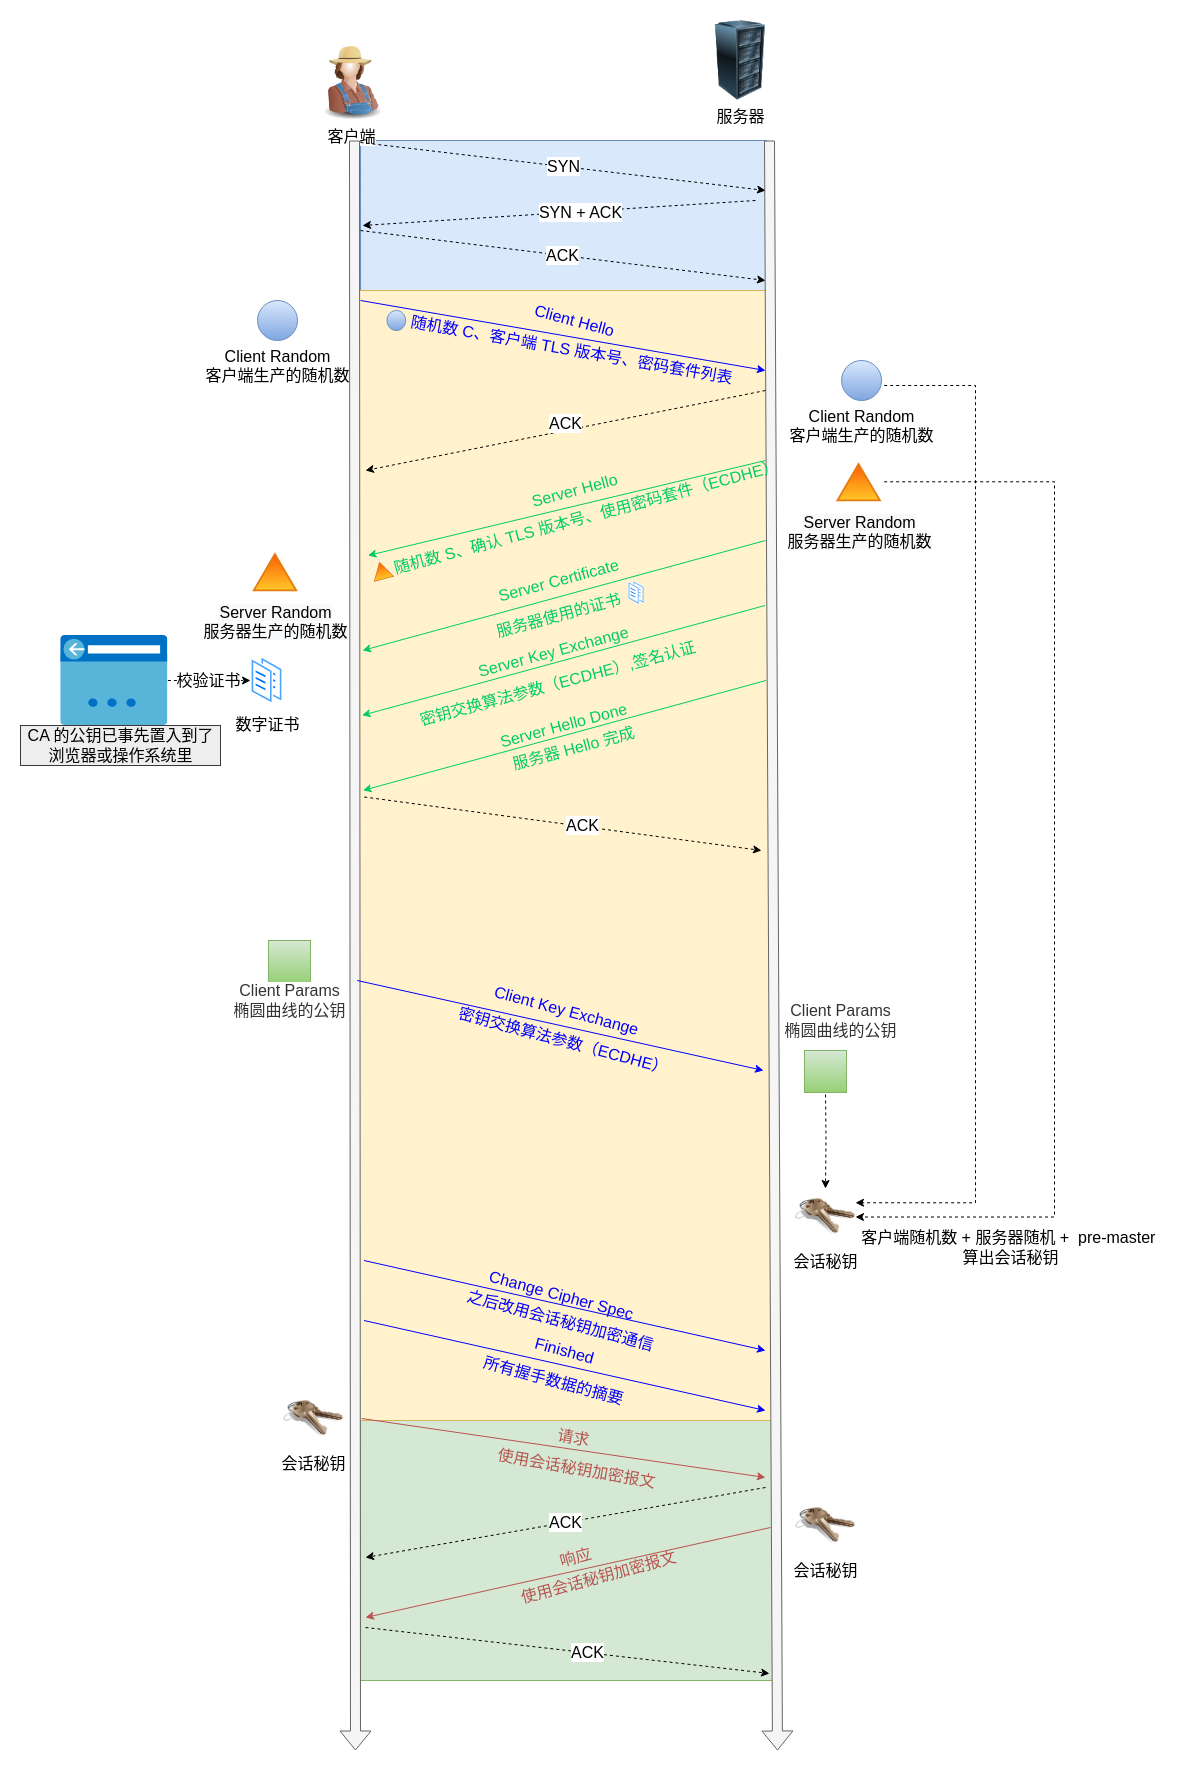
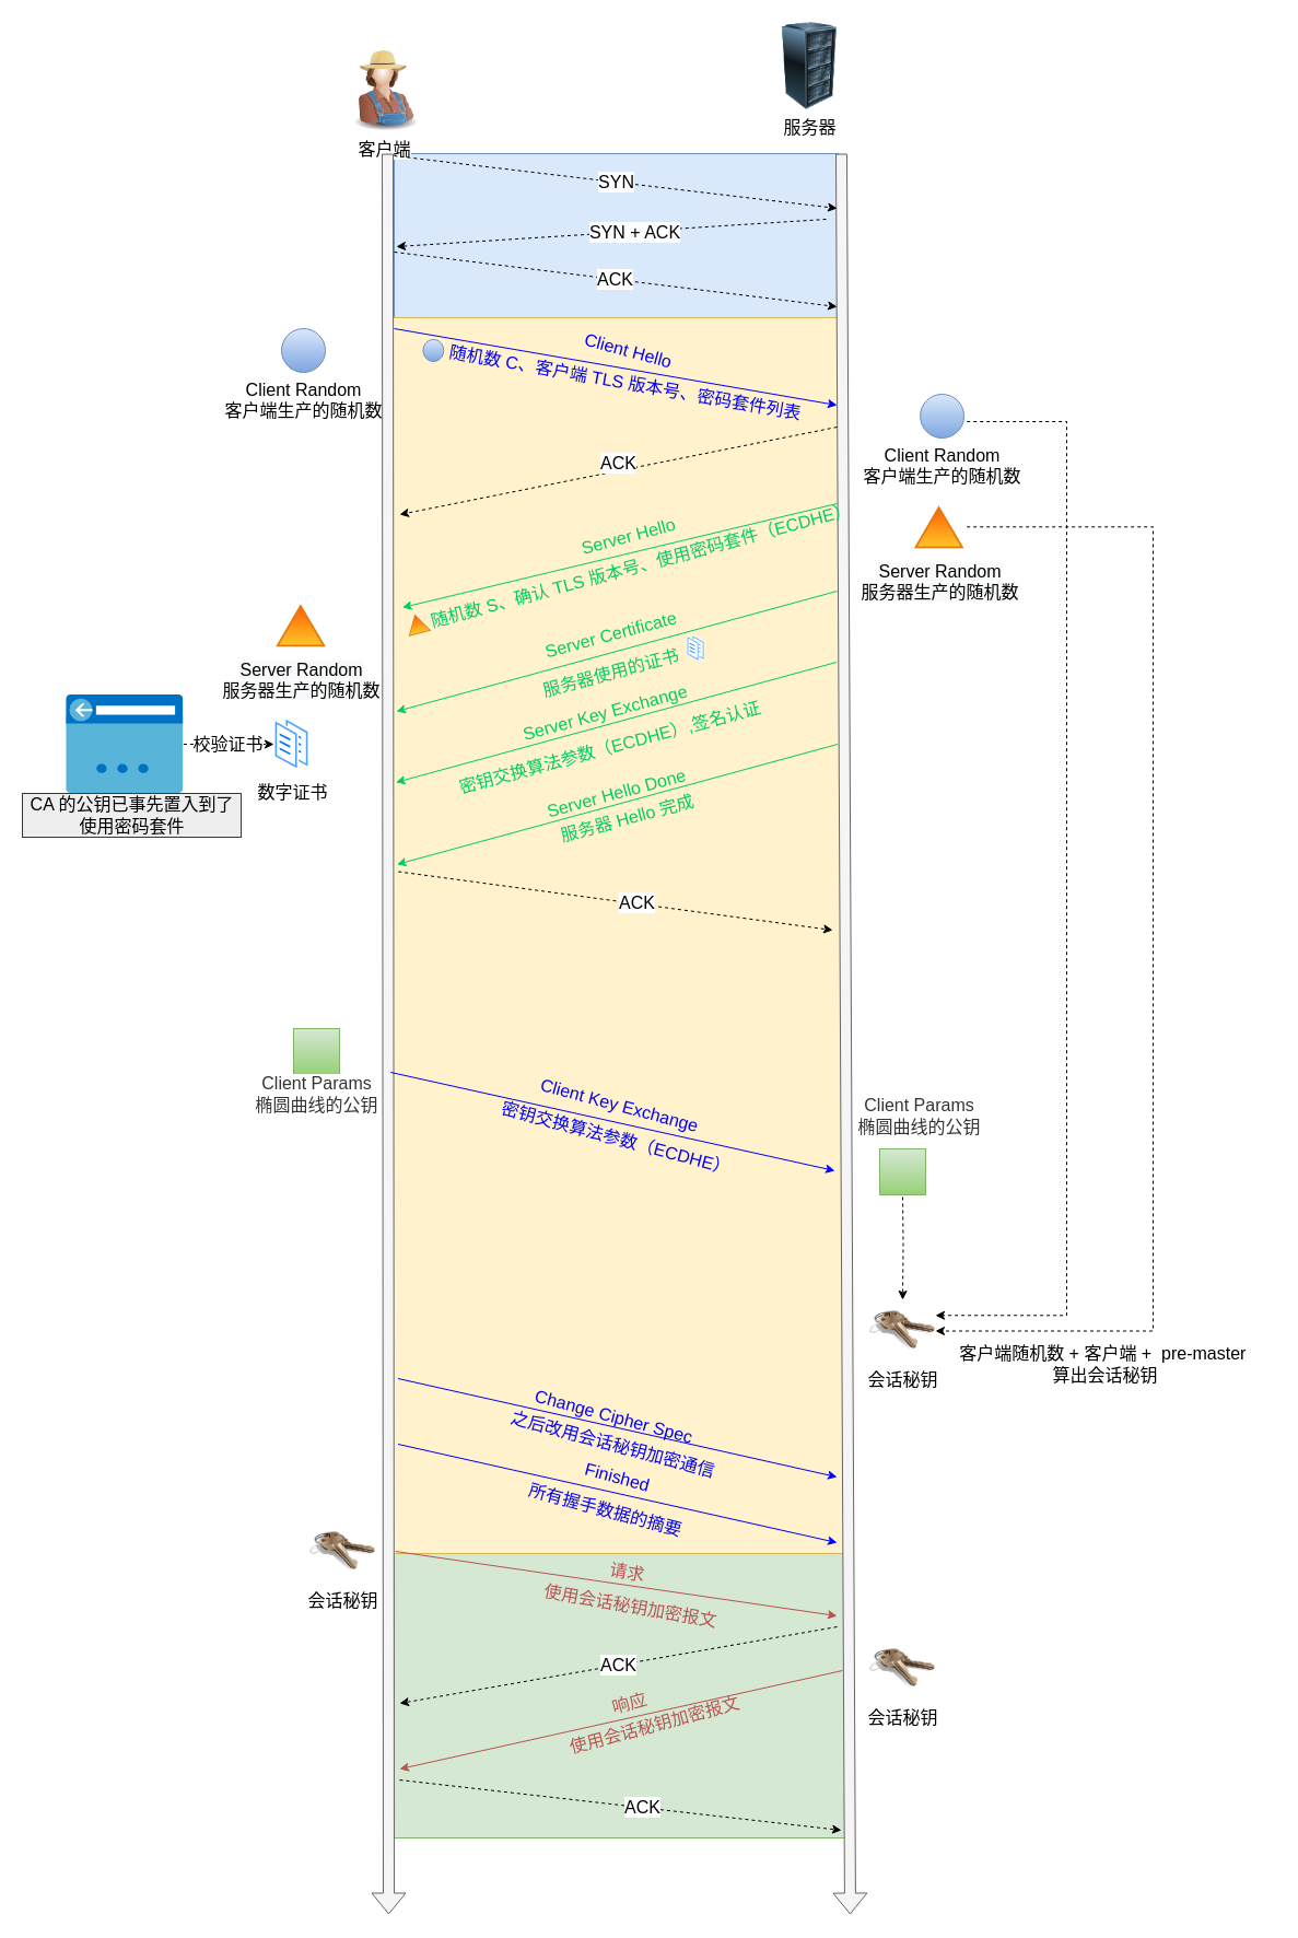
- <mxCell id="30" value="CA 的公钥已事先置入到了&lt;br style=&quot;font-size: 16px;&quot;&gt;浏览器或操作系统里" style="text;html=1;align=center;verticalAlign=middle;resizable=0;points=[];autosize=1;fillColor=#eeeeee;strokeColor=#36393d;fontSize=16;" vertex="1" parent="28"><mxGeometry x="-25" y="90" width="200" height="40" as="geometry" /></mxCell>
+ <mxCell id="30" value="CA 的公钥已事先置入到了&lt;br style=&quot;font-size: 16px;&quot;&gt;使用密码套件" style="text;html=1;align=center;verticalAlign=middle;resizable=0;points=[];autosize=1;fillColor=#eeeeee;strokeColor=#36393d;fontSize=16;" vertex="1" parent="28"><mxGeometry x="-25" y="90" width="200" height="40" as="geometry" /></mxCell>
- <mxCell id="36" value="&lt;span style=&quot;font-size: 16px; background-color: rgb(255, 255, 255);&quot;&gt;客户端随机数&amp;nbsp;&lt;/span&gt;&lt;span style=&quot;font-size: 16px; background-color: rgb(255, 255, 255);&quot;&gt;+&amp;nbsp;&lt;/span&gt;&lt;span style=&quot;font-size: 16px; background-color: rgb(255, 255, 255);&quot;&gt;服务器随机&amp;nbsp;&lt;/span&gt;&lt;span style=&quot;font-size: 16px; background-color: rgb(255, 255, 255);&quot;&gt;+&amp;nbsp;&amp;nbsp;&lt;/span&gt;&lt;span style=&quot;font-size: 16px; background-color: rgb(255, 255, 255);&quot;&gt;pre-master&amp;nbsp;&lt;/span&gt;&lt;br style=&quot;font-size: 16px;&quot;&gt;&lt;span style=&quot;font-size: 16px; background-color: rgb(255, 255, 255);&quot;&gt;算出会话秘钥&lt;/span&gt;" style="text;html=1;align=center;verticalAlign=middle;resizable=0;points=[];autosize=1;fontSize=16;" vertex="1" parent="1"><mxGeometry x="855" y="1227" width="310" height="40" as="geometry" /></mxCell>
+ <mxCell id="36" value="&lt;span style=&quot;font-size: 16px; background-color: rgb(255, 255, 255);&quot;&gt;客户端随机数&amp;nbsp;&lt;/span&gt;&lt;span style=&quot;font-size: 16px; background-color: rgb(255, 255, 255);&quot;&gt;+&amp;nbsp;&lt;/span&gt;&lt;span style=&quot;font-size: 16px; background-color: rgb(255, 255, 255);&quot;&gt;客户端&amp;nbsp;&lt;/span&gt;&lt;span style=&quot;font-size: 16px; background-color: rgb(255, 255, 255);&quot;&gt;+&amp;nbsp;&amp;nbsp;&lt;/span&gt;&lt;span style=&quot;font-size: 16px; background-color: rgb(255, 255, 255);&quot;&gt;pre-master&amp;nbsp;&lt;/span&gt;&lt;br style=&quot;font-size: 16px;&quot;&gt;&lt;span style=&quot;font-size: 16px; background-color: rgb(255, 255, 255);&quot;&gt;算出会话秘钥&lt;/span&gt;" style="text;html=1;align=center;verticalAlign=middle;resizable=0;points=[];autosize=1;fontSize=16;" vertex="1" parent="1"><mxGeometry x="855" y="1227" width="310" height="40" as="geometry" /></mxCell>
